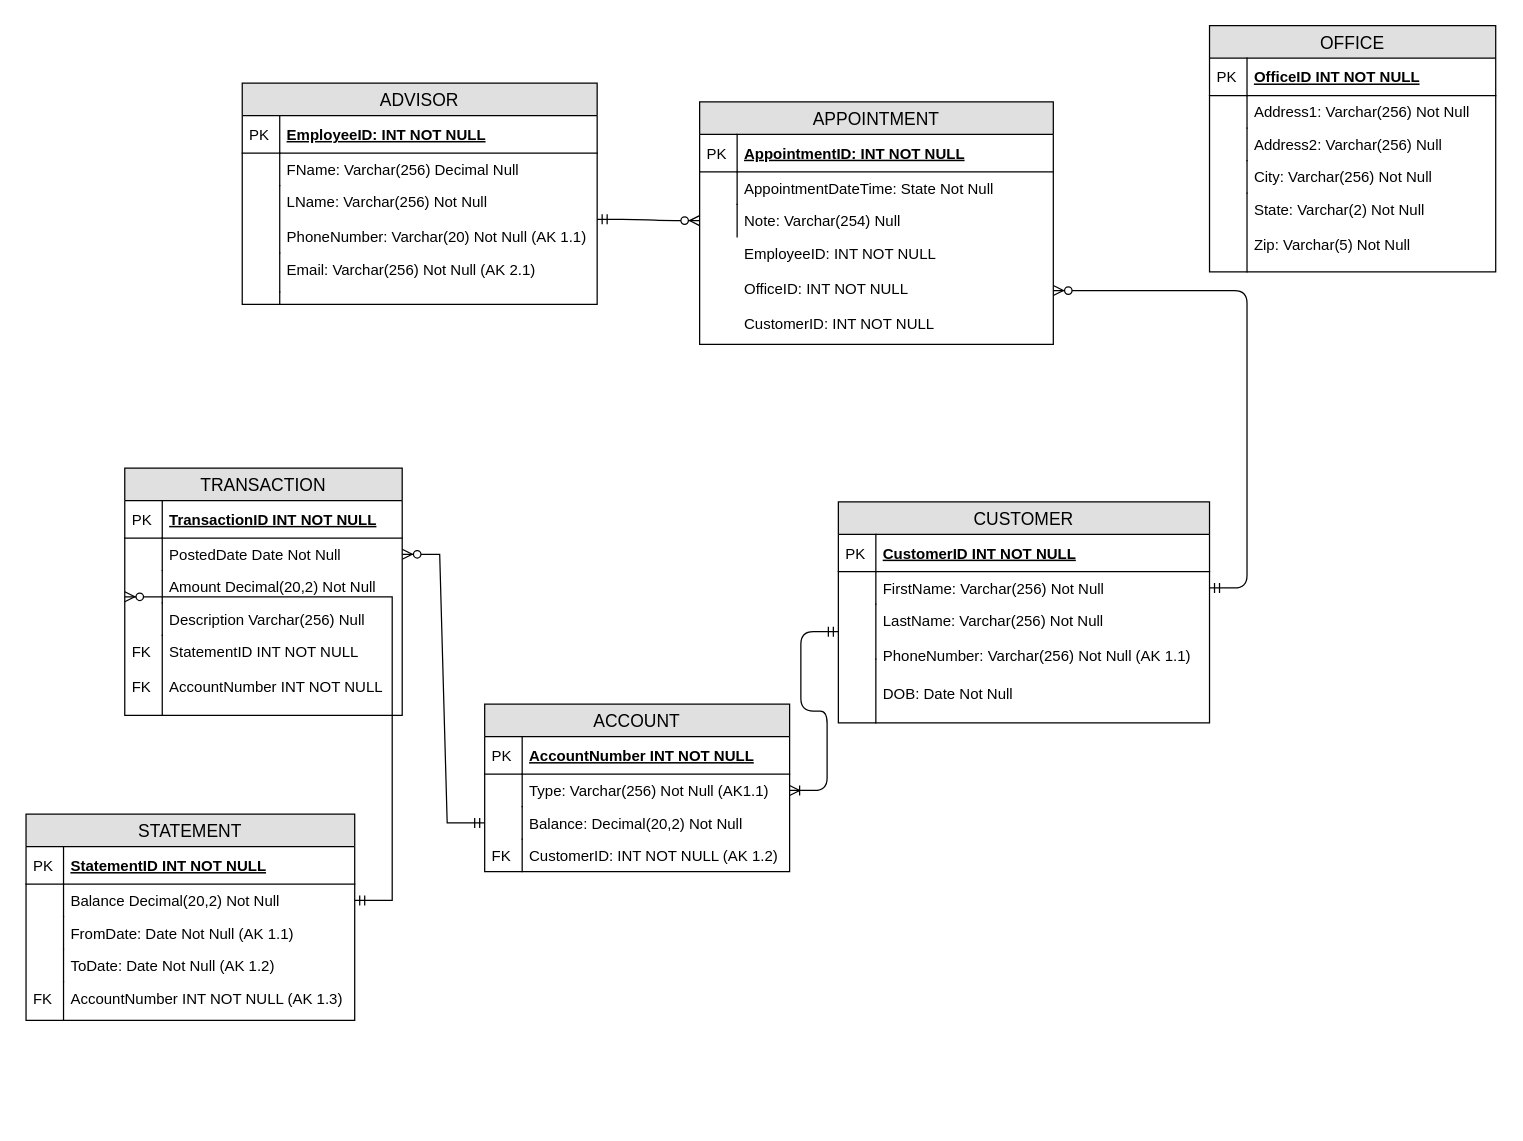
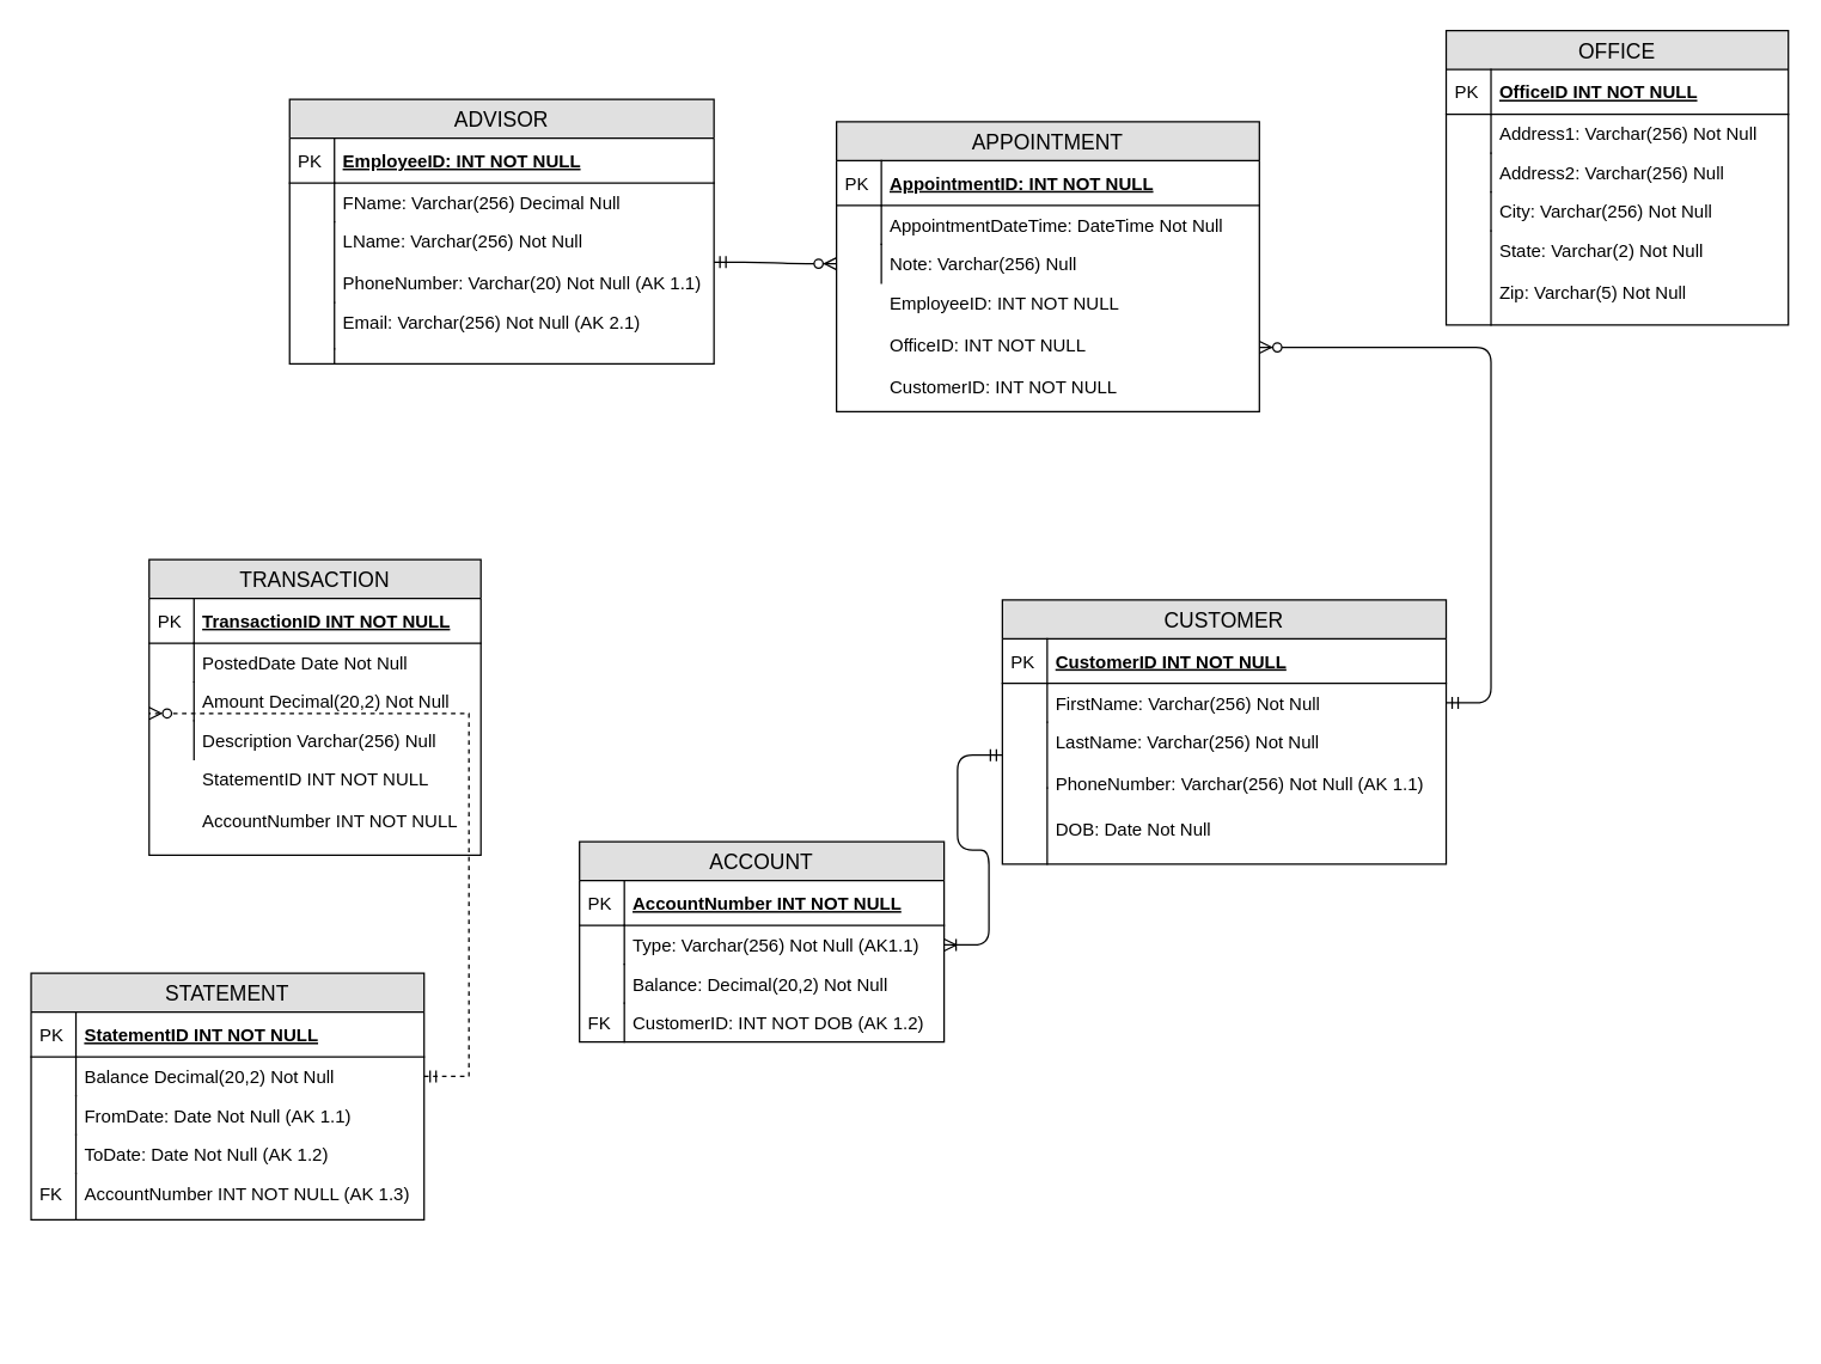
- <mxCell id="57" value="AppointmentDateTime: State Not Null" style="shape=partialRectangle;top=0;left=0;right=0;bottom=0;align=left;verticalAlign=top;fillColor=none;spacingLeft=34;spacingRight=4;overflow=hidden;rotatable=0;points=[[0,0.5],[1,0.5]];portConstraint=eastwest;dropTarget=0;fontSize=12;" parent="54" vertex="1"><mxGeometry y="56" width="283" height="26" as="geometry" /></mxCell>
+ <mxCell id="57" value="AppointmentDateTime: DateTime Not Null" style="shape=partialRectangle;top=0;left=0;right=0;bottom=0;align=left;verticalAlign=top;fillColor=none;spacingLeft=34;spacingRight=4;overflow=hidden;rotatable=0;points=[[0,0.5],[1,0.5]];portConstraint=eastwest;dropTarget=0;fontSize=12;" parent="54" vertex="1"><mxGeometry y="56" width="283" height="26" as="geometry" /></mxCell>
- <mxCell id="59" value="Note: Varchar(254) Null" style="shape=partialRectangle;top=0;left=0;right=0;bottom=0;align=left;verticalAlign=top;fillColor=none;spacingLeft=34;spacingRight=4;overflow=hidden;rotatable=0;points=[[0,0.5],[1,0.5]];portConstraint=eastwest;dropTarget=0;fontSize=12;" parent="54" vertex="1"><mxGeometry y="82" width="283" height="26" as="geometry" /></mxCell>
+ <mxCell id="59" value="Note: Varchar(256) Null" style="shape=partialRectangle;top=0;left=0;right=0;bottom=0;align=left;verticalAlign=top;fillColor=none;spacingLeft=34;spacingRight=4;overflow=hidden;rotatable=0;points=[[0,0.5],[1,0.5]];portConstraint=eastwest;dropTarget=0;fontSize=12;" parent="54" vertex="1"><mxGeometry y="82" width="283" height="26" as="geometry" /></mxCell>
- <mxCell id="73" value="" style="edgeStyle=entityRelationEdgeStyle;fontSize=12;html=1;endArrow=ERzeroToMany;startArrow=ERmandOne;rounded=0;jumpStyle=none;entryX=0;entryY=0.808;entryDx=0;entryDy=0;dashed=0;entryPerimeter=0;" parent="1" source="26" target="17" edge="1"><mxGeometry width="100" height="100" relative="1" as="geometry"><mxPoint x="73" y="662" as="sourcePoint" /><mxPoint x="164" y="425" as="targetPoint" /></mxGeometry></mxCell>
+ <mxCell id="73" value="" style="edgeStyle=entityRelationEdgeStyle;fontSize=12;html=1;endArrow=ERzeroToMany;startArrow=ERmandOne;rounded=0;jumpStyle=none;entryX=0;entryY=0.808;entryDx=0;entryDy=0;dashed=1;entryPerimeter=0;" parent="1" source="26" target="17" edge="1"><mxGeometry width="100" height="100" relative="1" as="geometry"><mxPoint x="73" y="662" as="sourcePoint" /><mxPoint x="164" y="425" as="targetPoint" /></mxGeometry></mxCell>
- <mxCell id="22" value="FK&#10;&#10;FK" style="shape=partialRectangle;top=0;left=0;bottom=0;fillColor=none;align=left;verticalAlign=top;spacingLeft=4;spacingRight=4;overflow=hidden;rotatable=0;points=[];portConstraint=eastwest;part=1;fontSize=12;" parent="21" vertex="1" connectable="0"><mxGeometry width="30" height="64" as="geometry" /></mxCell>
- <mxCell id="2" value="" style="edgeStyle=entityRelationEdgeStyle;fontSize=12;html=1;endArrow=ERzeroToMany;startArrow=ERmandOne;rounded=0;jumpStyle=none;" parent="1" source="8" target="15" edge="1"><mxGeometry width="100" height="100" relative="1" as="geometry"><mxPoint x="243" y="616" as="sourcePoint" /><mxPoint x="282" y="816" as="targetPoint" /></mxGeometry></mxCell>
- <mxCell id="10" value="CustomerID: INT NOT NULL (AK 1.2)" style="shape=partialRectangle;top=0;left=0;right=0;bottom=0;align=left;verticalAlign=top;fillColor=none;spacingLeft=34;spacingRight=4;overflow=hidden;rotatable=0;points=[[0,0.5],[1,0.5]];portConstraint=eastwest;dropTarget=0;fontSize=12;" parent="3" vertex="1"><mxGeometry y="108" width="244" height="26" as="geometry" /></mxCell>
+ <mxCell id="10" value="CustomerID: INT NOT DOB (AK 1.2)" style="shape=partialRectangle;top=0;left=0;right=0;bottom=0;align=left;verticalAlign=top;fillColor=none;spacingLeft=34;spacingRight=4;overflow=hidden;rotatable=0;points=[[0,0.5],[1,0.5]];portConstraint=eastwest;dropTarget=0;fontSize=12;" parent="3" vertex="1"><mxGeometry y="108" width="244" height="26" as="geometry" /></mxCell>
